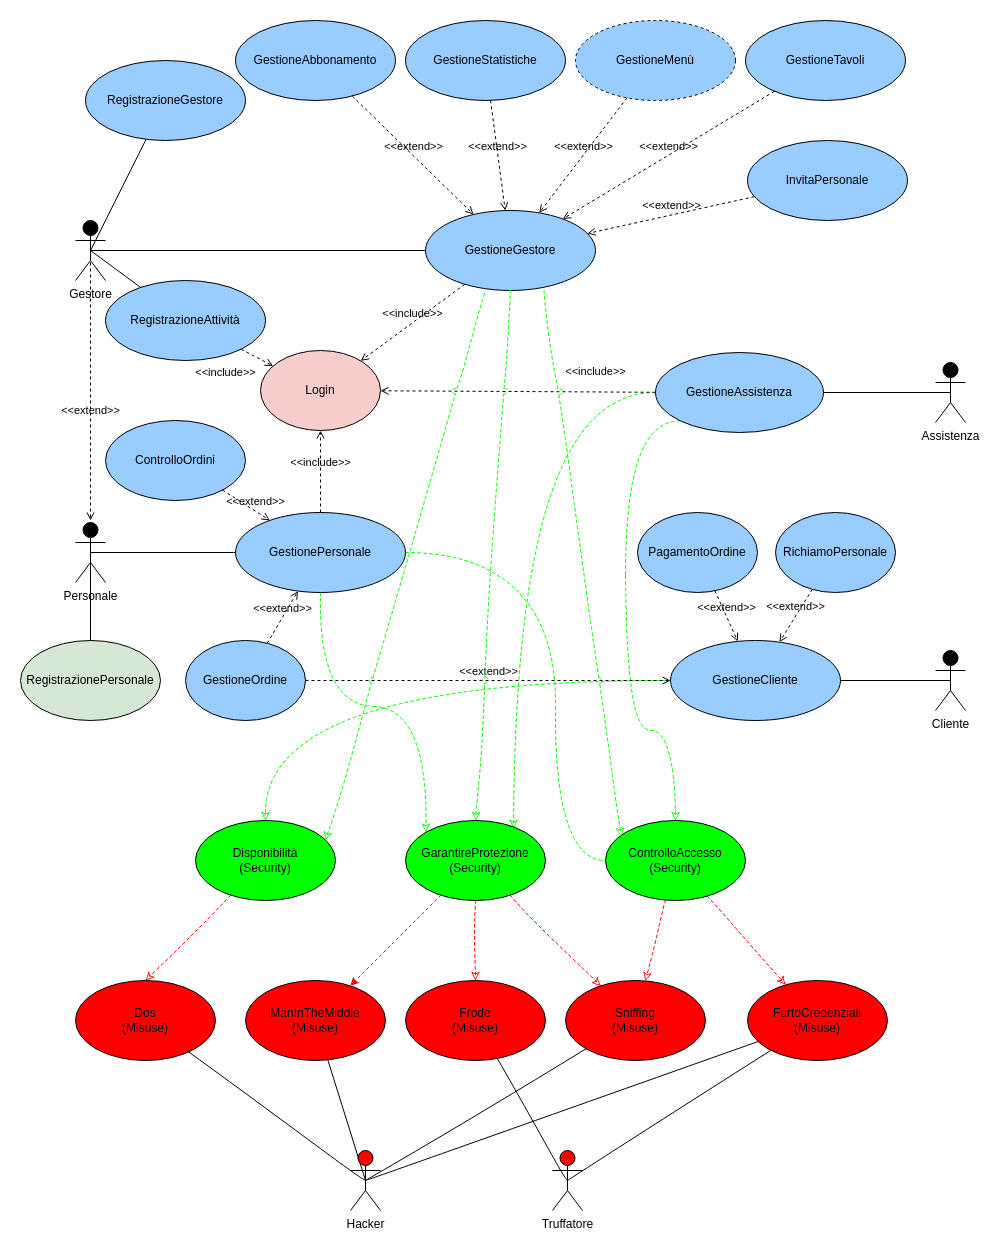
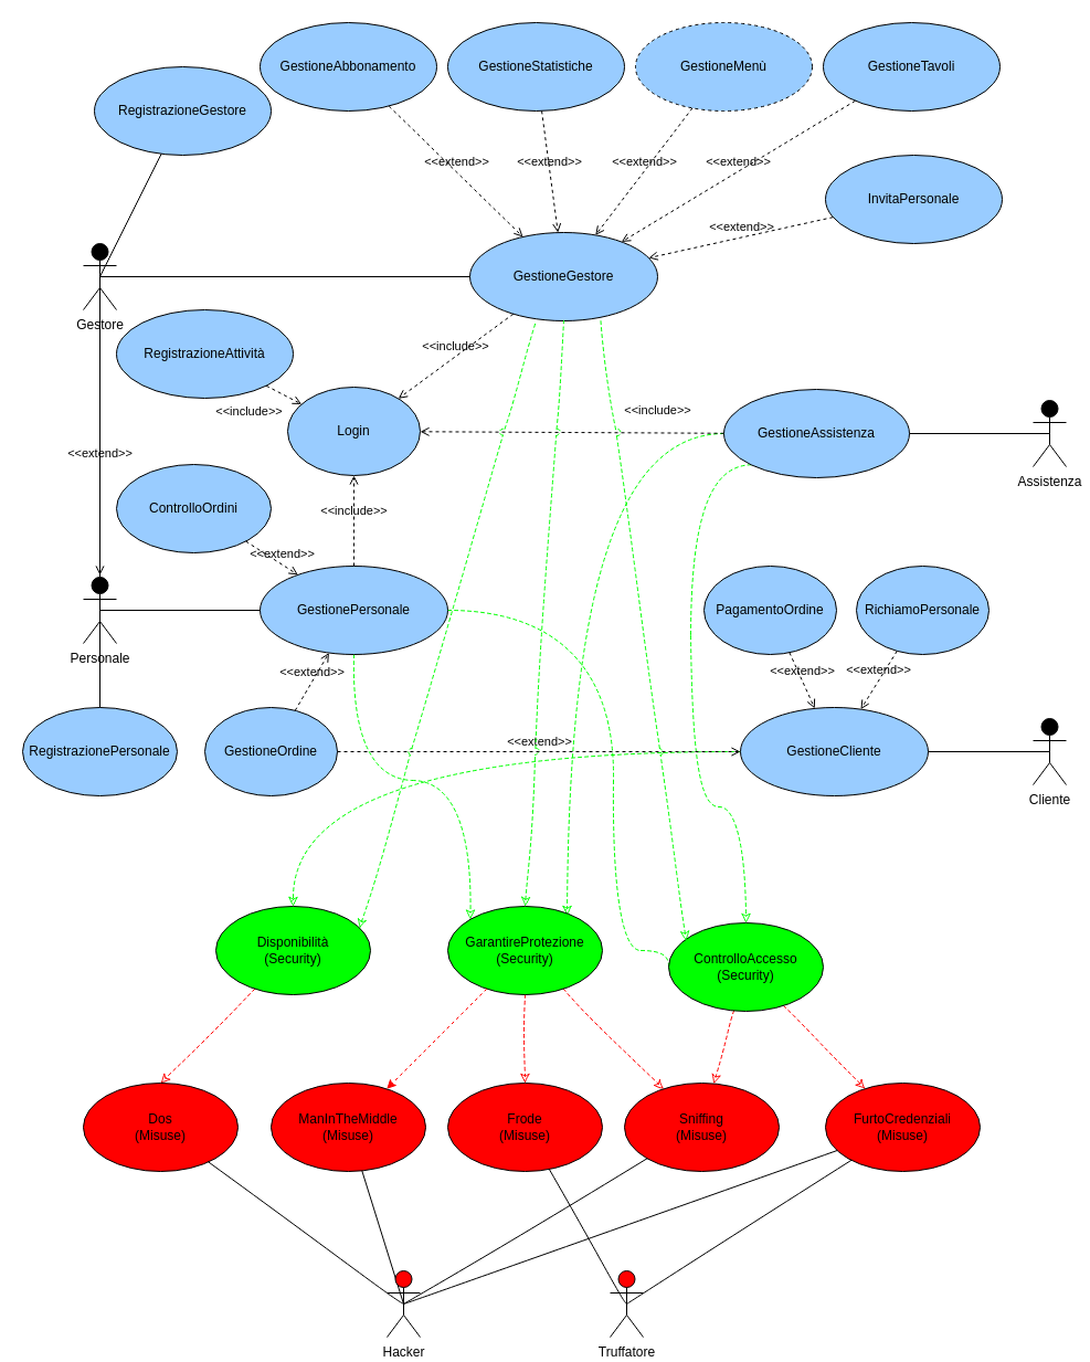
- <mxCell id="39" value="" style="endArrow=none;html=1;rounded=0;exitX=0.5;exitY=0.5;exitDx=0;exitDy=0;exitPerimeter=0;" parent="1" source="43" target="36" edge="1"><mxGeometry width="50" height="50" relative="1" as="geometry"><mxPoint x="105" y="190" as="sourcePoint" /><mxPoint x="155" y="140" as="targetPoint" /></mxGeometry></mxCell>
+ <mxCell id="39" value="" style="endArrow=none;html=1;rounded=0;exitX=0.5;exitY=0.5;exitDx=0;exitDy=0;exitPerimeter=0;" parent="1" source="43" target="3" edge="1"><mxGeometry width="50" height="50" relative="1" as="geometry"><mxPoint x="105" y="190" as="sourcePoint" /><mxPoint x="155" y="140" as="targetPoint" /></mxGeometry></mxCell>
- <mxCell id="6" value="Login" style="ellipse;whiteSpace=wrap;html=1;fillColor=#f8cecc;" parent="1" vertex="1"><mxGeometry x="260" y="350" width="120" height="80" as="geometry" /></mxCell>
+ <mxCell id="6" value="Login" style="ellipse;whiteSpace=wrap;html=1;fillColor=#99CCFF;" parent="1" vertex="1"><mxGeometry x="260" y="350" width="120" height="80" as="geometry" /></mxCell>
- <mxCell id="24" value="RegistrazionePersonale" style="ellipse;whiteSpace=wrap;html=1;fillColor=#d5e8d4;" parent="1" vertex="1"><mxGeometry x="20" y="640" width="140" height="80" as="geometry" /></mxCell>
+ <mxCell id="24" value="RegistrazionePersonale" style="ellipse;whiteSpace=wrap;html=1;fillColor=#99CCFF;" parent="1" vertex="1"><mxGeometry x="20" y="640" width="140" height="80" as="geometry" /></mxCell>
- <mxCell id="55" value="ControlloAccesso&lt;br&gt;(Security)" style="ellipse;whiteSpace=wrap;html=1;fillColor=#00FF00;" parent="1" vertex="1"><mxGeometry x="605" y="820" width="140" height="80" as="geometry" /></mxCell>
+ <mxCell id="55" value="ControlloAccesso&lt;br&gt;(Security)" style="ellipse;whiteSpace=wrap;html=1;fillColor=#00FF00;" parent="1" vertex="1"><mxGeometry x="605" y="835" width="140" height="80" as="geometry" /></mxCell>
